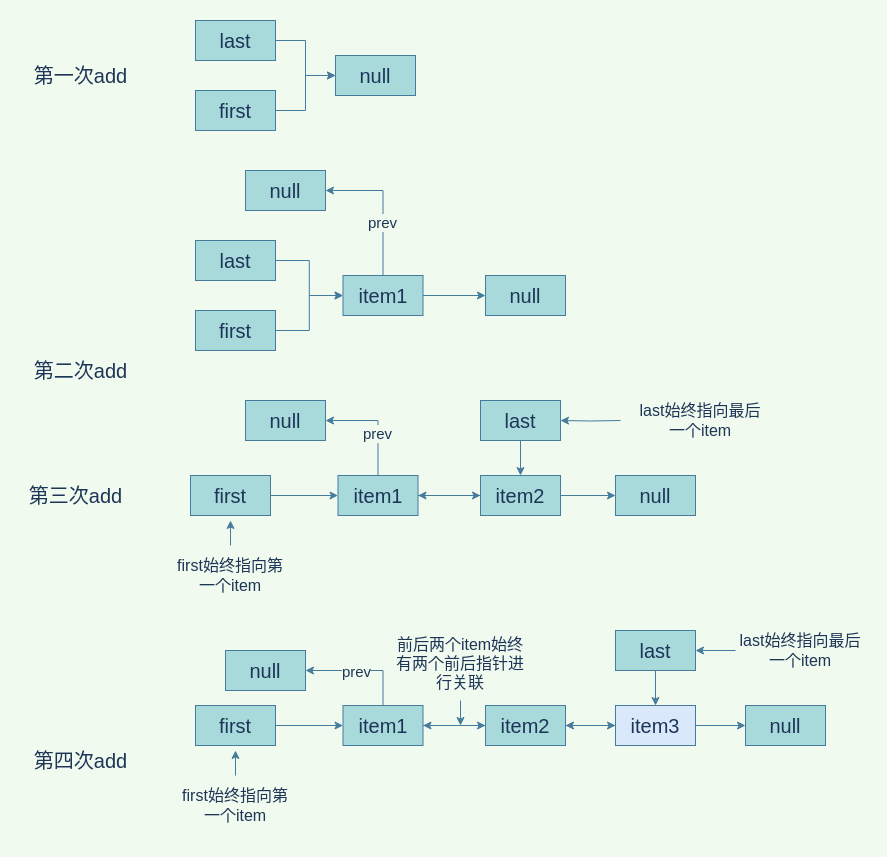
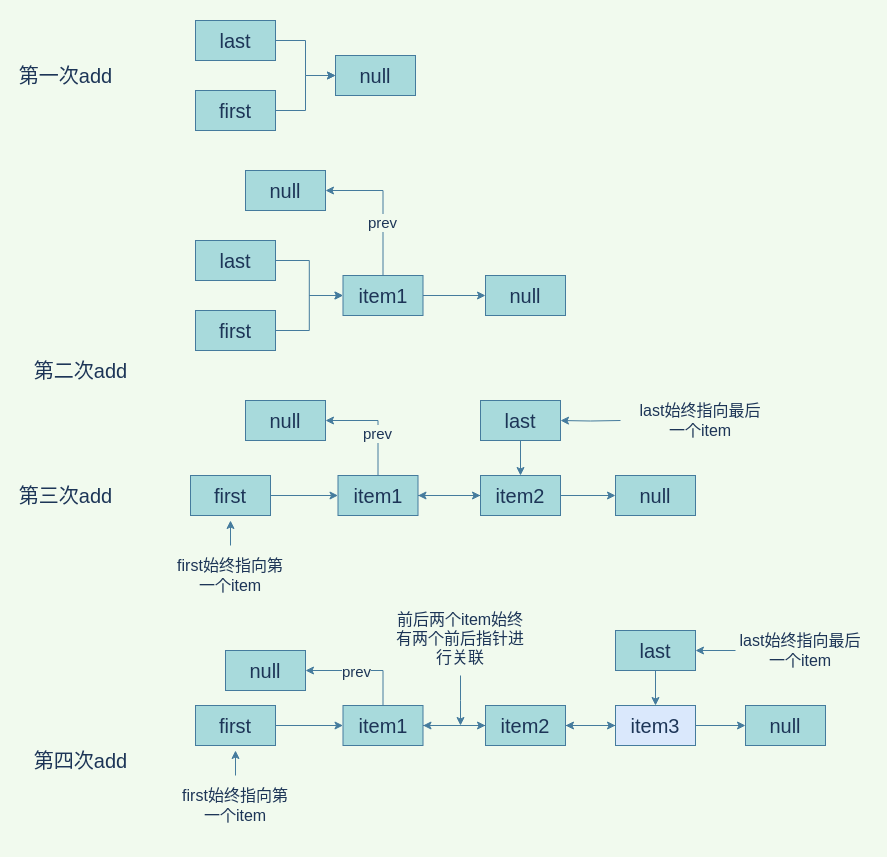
- <mxCell id="6" value="第一次add" style="text;html=1;align=center;verticalAlign=middle;resizable=0;points=[];autosize=1;strokeColor=none;fontSize=20;fontColor=#1D3557;" parent="1" vertex="1"><mxGeometry x="25" y="60" width="110" height="30" as="geometry" /></mxCell>
+ <mxCell id="6" value="第一次add" style="text;html=1;align=center;verticalAlign=middle;resizable=0;points=[];autosize=1;strokeColor=none;fontSize=20;fontColor=#1D3557;" parent="1" vertex="1"><mxGeometry x="10" y="60" width="110" height="30" as="geometry" /></mxCell>
- <mxCell id="21" value="第三次add" style="text;html=1;align=center;verticalAlign=middle;resizable=0;points=[];autosize=1;strokeColor=none;fontSize=20;fontColor=#1D3557;" vertex="1" parent="1"><mxGeometry x="20" y="480" width="110" height="30" as="geometry" /></mxCell>
+ <mxCell id="21" value="第三次add" style="text;html=1;align=center;verticalAlign=middle;resizable=0;points=[];autosize=1;strokeColor=none;fontSize=20;fontColor=#1D3557;" vertex="1" parent="1"><mxGeometry x="10" y="480" width="110" height="30" as="geometry" /></mxCell>
- <mxCell id="54" value="&lt;span style=&quot;font-size: 16px&quot;&gt;前后两个item始终有两个前后指针进行关联&lt;/span&gt;" style="text;html=1;strokeColor=none;fillColor=none;align=center;verticalAlign=middle;whiteSpace=wrap;rounded=0;fontColor=#1D3557;" vertex="1" parent="1"><mxGeometry x="395" y="625" width="130" height="75" as="geometry" /></mxCell>
+ <mxCell id="54" value="&lt;span style=&quot;font-size: 16px&quot;&gt;前后两个item始终有两个前后指针进行关联&lt;/span&gt;" style="text;html=1;strokeColor=none;fillColor=none;align=center;verticalAlign=middle;whiteSpace=wrap;rounded=0;fontColor=#1D3557;" vertex="1" parent="1"><mxGeometry x="395" y="600" width="130" height="75" as="geometry" /></mxCell>
